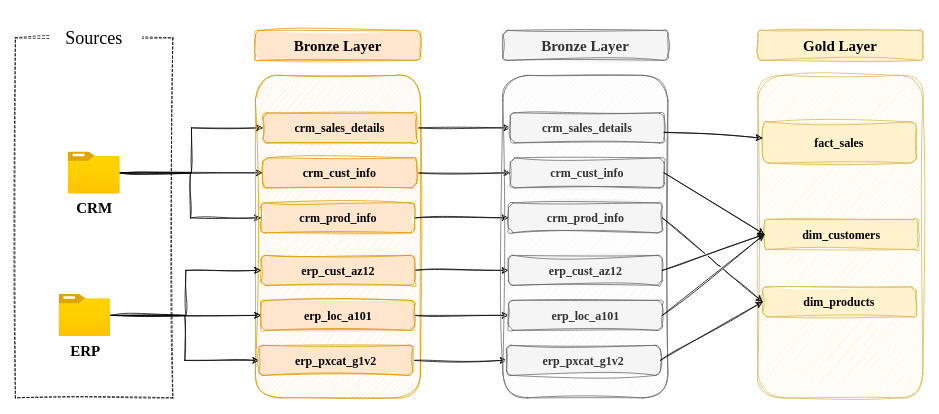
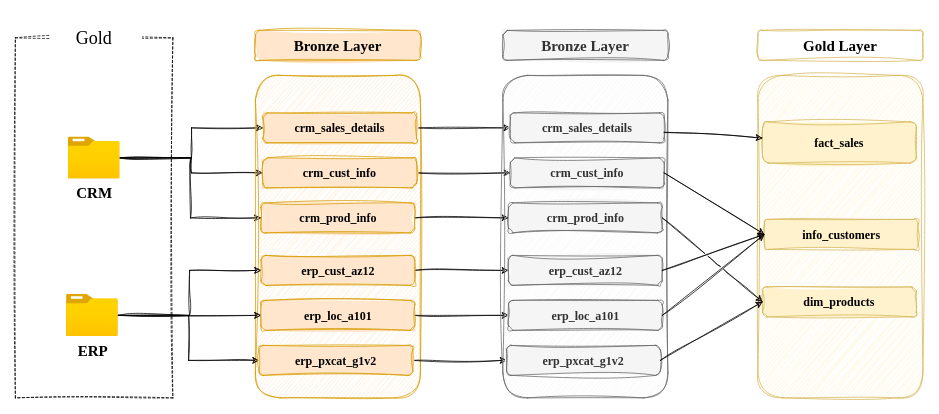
- <mxCell id="3" value="&lt;font style=&quot;font-size: 24px;&quot;&gt;Sources&lt;/font&gt;" style="rounded=1;whiteSpace=wrap;html=1;sketch=1;hachureGap=4;jiggle=2;curveFitting=1;fontFamily=Architects Daughter;fontSource=https%3A%2F%2Ffonts.googleapis.com%2Fcss%3Ffamily%3DArchitects%2BDaughter;fillColor=default;strokeColor=none;" parent="1" vertex="1"><mxGeometry x="65" y="20" width="120" height="60" as="geometry" /></mxCell>
+ <mxCell id="3" value="&lt;font style=&quot;font-size: 24px;&quot;&gt;Gold&lt;/font&gt;" style="rounded=1;whiteSpace=wrap;html=1;sketch=1;hachureGap=4;jiggle=2;curveFitting=1;fontFamily=Architects Daughter;fontSource=https%3A%2F%2Ffonts.googleapis.com%2Fcss%3Ffamily%3DArchitects%2BDaughter;fillColor=default;strokeColor=none;" parent="1" vertex="1"><mxGeometry x="65" y="20" width="120" height="60" as="geometry" /></mxCell>
- <mxCell id="35" value="&lt;font style=&quot;font-size: 20px;&quot;&gt;&lt;b style=&quot;&quot;&gt;Gold Layer&lt;/b&gt;&lt;/font&gt;" style="rounded=1;whiteSpace=wrap;html=1;sketch=1;hachureGap=4;jiggle=2;curveFitting=1;fontFamily=Architects Daughter;fontSource=https%3A%2F%2Ffonts.googleapis.com%2Fcss%3Ffamily%3DArchitects%2BDaughter;fillColor=#fff2cc;strokeColor=#d6b656;fillStyle=solid;" vertex="1" parent="1"><mxGeometry x="1010" y="40" width="220" height="40" as="geometry" /></mxCell>
+ <mxCell id="35" value="&lt;font style=&quot;font-size: 20px;&quot;&gt;&lt;b style=&quot;&quot;&gt;Gold Layer&lt;/b&gt;&lt;/font&gt;" style="rounded=1;whiteSpace=wrap;html=1;sketch=1;hachureGap=4;jiggle=2;curveFitting=1;fontFamily=Architects Daughter;fontSource=https%3A%2F%2Ffonts.googleapis.com%2Fcss%3Ffamily%3DArchitects%2BDaughter;fillColor=#ffffff;strokeColor=#d6b656;fillStyle=solid;" vertex="1" parent="1"><mxGeometry x="1010" y="40" width="220" height="40" as="geometry" /></mxCell>
- <mxCell id="7" value="&lt;font style=&quot;font-size: 20px;&quot;&gt;&lt;b&gt;CRM&lt;/b&gt;&lt;/font&gt;" style="image;aspect=fixed;html=1;points=[];align=center;fontSize=12;image=img/lib/azure2/general/Folder_Blank.svg;sketch=1;hachureGap=4;jiggle=2;curveFitting=1;fontFamily=Architects Daughter;fontSource=https%3A%2F%2Ffonts.googleapis.com%2Fcss%3Ffamily%3DArchitects%2BDaughter;" parent="1" vertex="1"><mxGeometry x="90.5" y="202" width="69" height="56.0" as="geometry" /></mxCell>
+ <mxCell id="7" value="&lt;font style=&quot;font-size: 20px;&quot;&gt;&lt;b&gt;CRM&lt;/b&gt;&lt;/font&gt;" style="image;aspect=fixed;html=1;points=[];align=center;fontSize=12;image=img/lib/azure2/general/Folder_Blank.svg;sketch=1;hachureGap=4;jiggle=2;curveFitting=1;fontFamily=Architects Daughter;fontSource=https%3A%2F%2Ffonts.googleapis.com%2Fcss%3Ffamily%3DArchitects%2BDaughter;" parent="1" vertex="1"><mxGeometry x="90.5" y="182" width="69" height="56.0" as="geometry" /></mxCell>
- <mxCell id="37" value="&lt;font style=&quot;font-size: 16px;&quot;&gt;&lt;b style=&quot;&quot;&gt;dim_customers&lt;/b&gt;&lt;/font&gt;" style="rounded=1;whiteSpace=wrap;html=1;sketch=1;hachureGap=4;jiggle=2;curveFitting=1;fontFamily=Architects Daughter;fontSource=https%3A%2F%2Ffonts.googleapis.com%2Fcss%3Ffamily%3DArchitects%2BDaughter;fillColor=#fff2cc;strokeColor=#d6b656;fillStyle=solid;" vertex="1" parent="1"><mxGeometry x="1018.75" y="292" width="205" height="40" as="geometry" /></mxCell>
+ <mxCell id="37" value="&lt;font style=&quot;font-size: 16px;&quot;&gt;&lt;b style=&quot;&quot;&gt;info_customers&lt;/b&gt;&lt;/font&gt;" style="rounded=1;whiteSpace=wrap;html=1;sketch=1;hachureGap=4;jiggle=2;curveFitting=1;fontFamily=Architects Daughter;fontSource=https%3A%2F%2Ffonts.googleapis.com%2Fcss%3Ffamily%3DArchitects%2BDaughter;fillColor=#fff2cc;strokeColor=#d6b656;fillStyle=solid;" vertex="1" parent="1"><mxGeometry x="1018.75" y="292" width="205" height="40" as="geometry" /></mxCell>
- <mxCell id="19" value="&lt;font style=&quot;font-size: 20px;&quot;&gt;&lt;b&gt;ERP&lt;/b&gt;&lt;/font&gt;" style="image;aspect=fixed;html=1;points=[];align=center;fontSize=12;image=img/lib/azure2/general/Folder_Blank.svg;sketch=1;hachureGap=4;jiggle=2;curveFitting=1;fontFamily=Architects Daughter;fontSource=https%3A%2F%2Ffonts.googleapis.com%2Fcss%3Ffamily%3DArchitects%2BDaughter;" parent="1" vertex="1"><mxGeometry x="78" y="392" width="69" height="56.0" as="geometry" /></mxCell>
+ <mxCell id="19" value="&lt;font style=&quot;font-size: 20px;&quot;&gt;&lt;b&gt;ERP&lt;/b&gt;&lt;/font&gt;" style="image;aspect=fixed;html=1;points=[];align=center;fontSize=12;image=img/lib/azure2/general/Folder_Blank.svg;sketch=1;hachureGap=4;jiggle=2;curveFitting=1;fontFamily=Architects Daughter;fontSource=https%3A%2F%2Ffonts.googleapis.com%2Fcss%3Ffamily%3DArchitects%2BDaughter;" parent="1" vertex="1"><mxGeometry x="88" y="392" width="69" height="56.0" as="geometry" /></mxCell>
